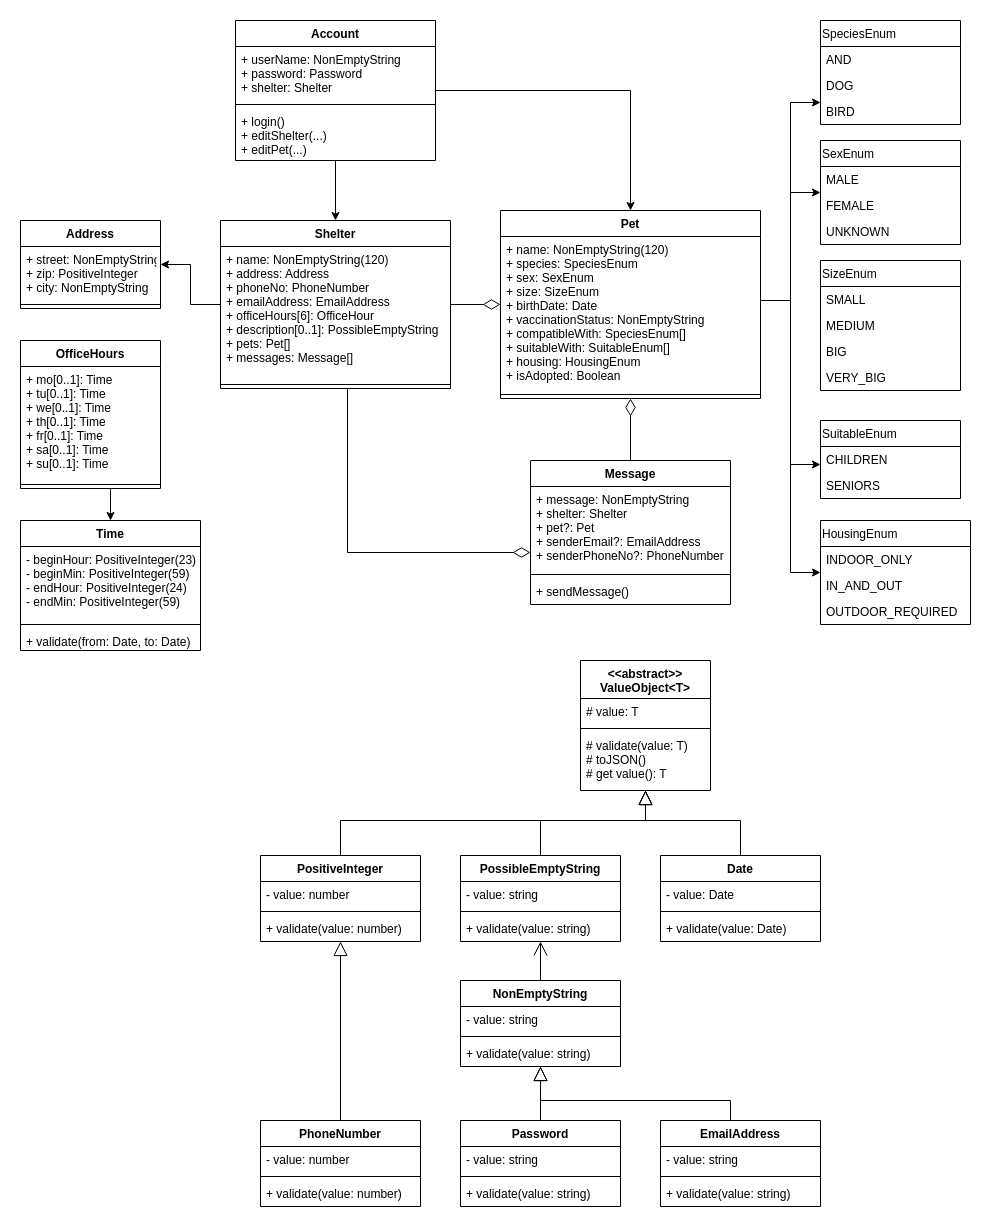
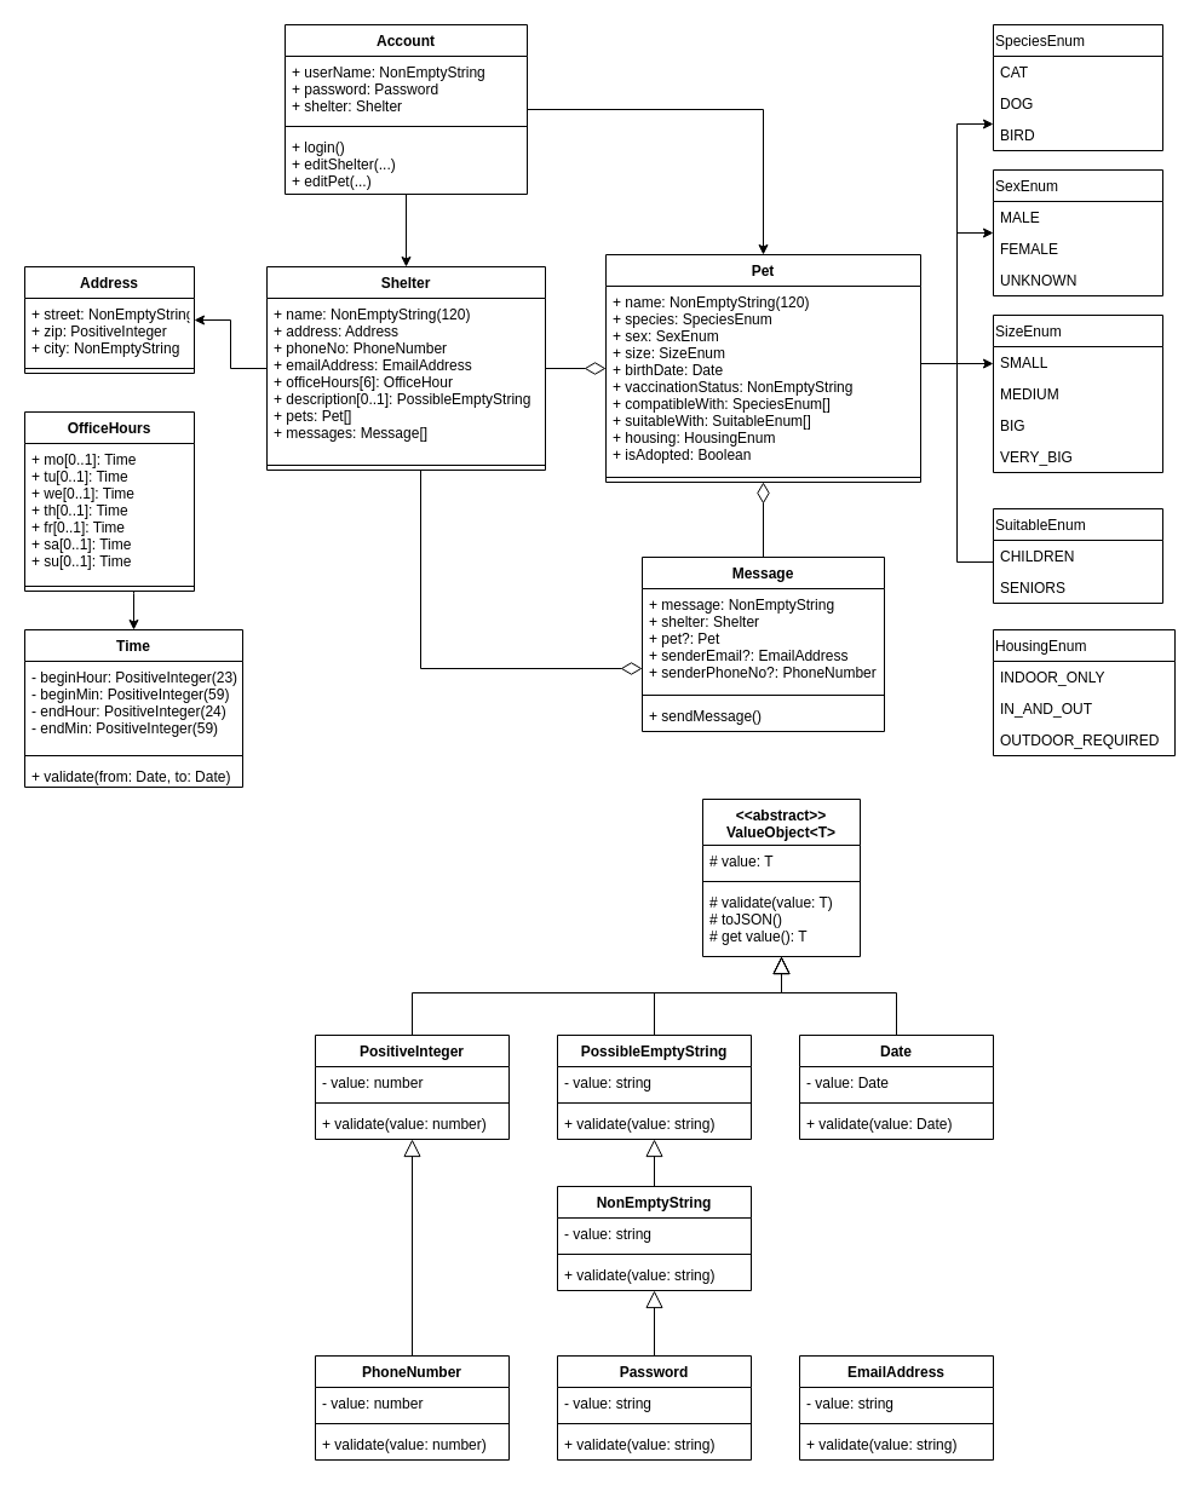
- <mxCell id="46" value="AND" style="text;strokeColor=none;fillColor=none;align=left;verticalAlign=top;spacingLeft=4;spacingRight=4;overflow=hidden;rotatable=0;points=[[0,0.5],[1,0.5]];portConstraint=eastwest;" vertex="1" parent="45"><mxGeometry y="26" width="140" height="26" as="geometry" /></mxCell>
+ <mxCell id="46" value="CAT" style="text;strokeColor=none;fillColor=none;align=left;verticalAlign=top;spacingLeft=4;spacingRight=4;overflow=hidden;rotatable=0;points=[[0,0.5],[1,0.5]];portConstraint=eastwest;" vertex="1" parent="45"><mxGeometry y="26" width="140" height="26" as="geometry" /></mxCell>
+ <mxCell id="20" style="edgeStyle=orthogonalEdgeStyle;rounded=0;orthogonalLoop=1;jettySize=auto;html=1;endArrow=classic;endFill=1;endSize=6;" edge="1" parent="1" source="39" target="49"><mxGeometry relative="1" as="geometry"><Array as="points"><mxPoint x="770" y="300" /><mxPoint x="770" y="300" /></Array></mxGeometry></mxCell>
- <mxCell id="7" style="edgeStyle=orthogonalEdgeStyle;rounded=0;orthogonalLoop=1;jettySize=auto;html=1;endArrow=classic;endFill=1;endSize=6;" edge="1" parent="1" source="38" target="54"><mxGeometry relative="1" as="geometry"><Array as="points"><mxPoint x="790" y="300" /><mxPoint x="790" y="464" /></Array></mxGeometry></mxCell>
+ <mxCell id="7" style="edgeStyle=orthogonalEdgeStyle;rounded=0;orthogonalLoop=1;jettySize=auto;html=1;endArrow=none;endFill=1;endSize=6;" edge="1" parent="1" source="38" target="54"><mxGeometry relative="1" as="geometry"><Array as="points"><mxPoint x="790" y="300" /><mxPoint x="790" y="464" /></Array></mxGeometry></mxCell>
- <mxCell id="8" style="edgeStyle=orthogonalEdgeStyle;rounded=0;orthogonalLoop=1;jettySize=auto;html=1;endArrow=classic;endFill=1;endSize=6;" edge="1" parent="1" source="38" target="57"><mxGeometry relative="1" as="geometry"><Array as="points"><mxPoint x="790" y="300" /><mxPoint x="790" y="572" /></Array></mxGeometry></mxCell>
- <mxCell id="11" style="edgeStyle=orthogonalEdgeStyle;rounded=0;orthogonalLoop=1;jettySize=auto;html=1;endArrow=open;endFill=0;endSize=12;" edge="1" parent="1" source="93" target="81"><mxGeometry relative="1" as="geometry" /></mxCell>
+ <mxCell id="11" style="edgeStyle=orthogonalEdgeStyle;rounded=0;orthogonalLoop=1;jettySize=auto;html=1;endArrow=block;endFill=0;endSize=12;" edge="1" parent="1" source="93" target="81"><mxGeometry relative="1" as="geometry" /></mxCell>
- <mxCell id="16" style="edgeStyle=orthogonalEdgeStyle;rounded=0;orthogonalLoop=1;jettySize=auto;html=1;endArrow=block;endFill=0;endSize=12;" edge="1" parent="1" source="69" target="93"><mxGeometry relative="1" as="geometry"><Array as="points"><mxPoint x="730" y="1100" /><mxPoint x="540" y="1100" /></Array></mxGeometry></mxCell>
